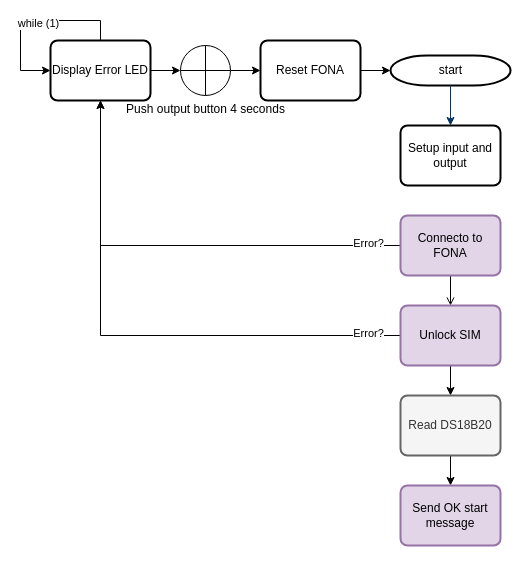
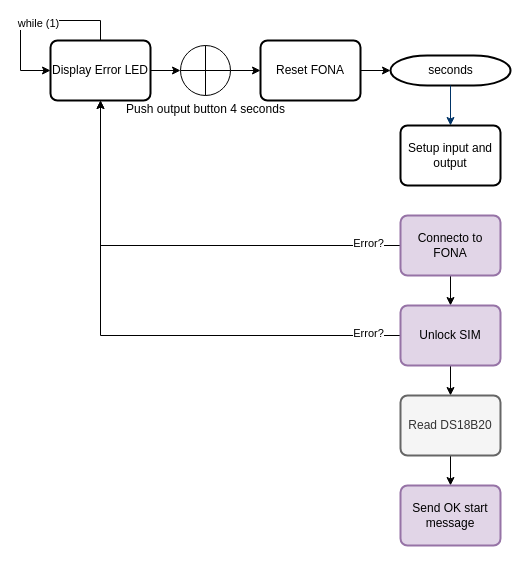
- <mxCell id="2" value="start" style="shape=mxgraph.flowchart.terminator;strokeWidth=2;gradientColor=none;gradientDirection=north;fontStyle=0;html=1;" parent="1" vertex="1"><mxGeometry x="390" y="55" width="120" height="30" as="geometry" /></mxCell>
+ <mxCell id="2" value="seconds" style="shape=mxgraph.flowchart.terminator;strokeWidth=2;gradientColor=none;gradientDirection=north;fontStyle=0;html=1;" parent="1" vertex="1"><mxGeometry x="390" y="55" width="120" height="30" as="geometry" /></mxCell>
- <mxCell id="15" style="edgeStyle=orthogonalEdgeStyle;rounded=0;orthogonalLoop=1;jettySize=auto;html=1;entryX=0.5;entryY=0;entryDx=0;entryDy=0;endArrow=open;" edge="1" parent="1" source="16" target="20"><mxGeometry relative="1" as="geometry" /></mxCell>
+ <mxCell id="15" style="edgeStyle=orthogonalEdgeStyle;rounded=0;orthogonalLoop=1;jettySize=auto;html=1;entryX=0.5;entryY=0;entryDx=0;entryDy=0;" edge="1" parent="1" source="16" target="20"><mxGeometry relative="1" as="geometry" /></mxCell>
